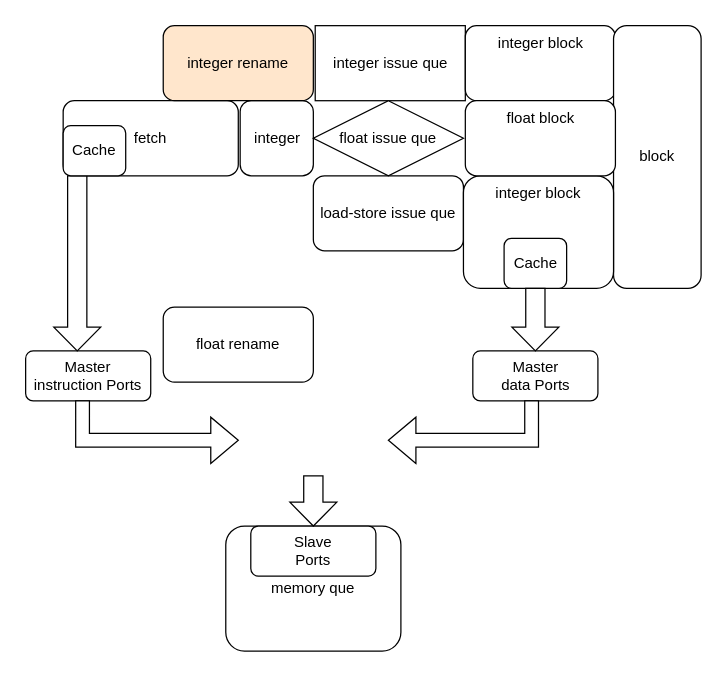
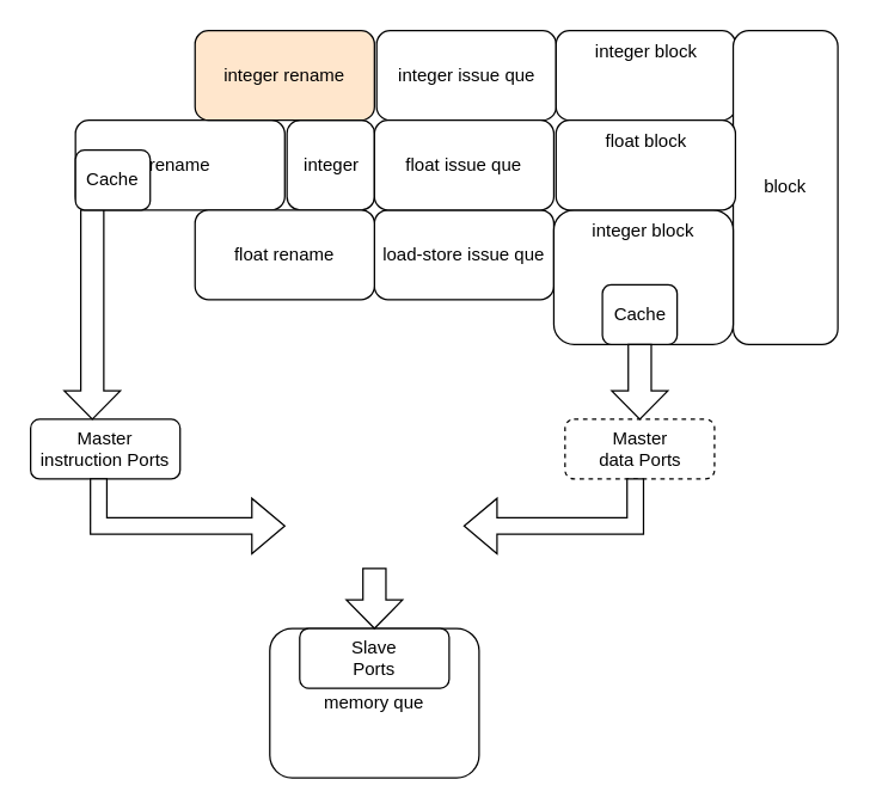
- <mxCell id="5" value="integer issue que" style="whiteSpace=wrap;html=1;rounded=0;" parent="1" vertex="1"><mxGeometry x="251.5" y="20" width="120" height="60" as="geometry" /></mxCell>
+ <mxCell id="5" value="integer issue que" style="rounded=1;whiteSpace=wrap;html=1;" parent="1" vertex="1"><mxGeometry x="251.5" y="20" width="120" height="60" as="geometry" /></mxCell>
- <mxCell id="2" value="fetch" style="rounded=1;whiteSpace=wrap;html=1;" parent="1" vertex="1"><mxGeometry x="50" y="80" width="140" height="60" as="geometry" /></mxCell>
+ <mxCell id="2" value="rename" style="rounded=1;whiteSpace=wrap;html=1;" parent="1" vertex="1"><mxGeometry x="50" y="80" width="140" height="60" as="geometry" /></mxCell>
- <mxCell id="8" value="float issue que" style="rhombus;whiteSpace=wrap;html=1;" parent="1" vertex="1"><mxGeometry x="250" y="80" width="120" height="60" as="geometry" /></mxCell>
+ <mxCell id="8" value="float issue que" style="rounded=1;whiteSpace=wrap;html=1;" parent="1" vertex="1"><mxGeometry x="250" y="80" width="120" height="60" as="geometry" /></mxCell>
- <mxCell id="7" value="float rename" style="rounded=1;whiteSpace=wrap;html=1;" parent="1" vertex="1"><mxGeometry x="130" y="245" width="120" height="60" as="geometry" /></mxCell>
+ <mxCell id="7" value="float rename" style="rounded=1;whiteSpace=wrap;html=1;" parent="1" vertex="1"><mxGeometry x="130" y="140" width="120" height="60" as="geometry" /></mxCell>
- <mxCell id="12" value="Master &lt;br&gt;data Ports" style="rounded=1;whiteSpace=wrap;html=1;" parent="1" vertex="1"><mxGeometry x="377.5" y="280" width="100" height="40" as="geometry" /></mxCell>
+ <mxCell id="12" value="Master &lt;br&gt;data Ports" style="rounded=1;whiteSpace=wrap;html=1;dashed=1;" parent="1" vertex="1"><mxGeometry x="377.5" y="280" width="100" height="40" as="geometry" /></mxCell>
